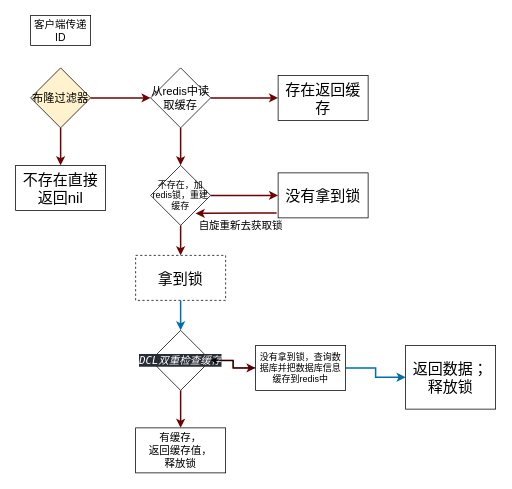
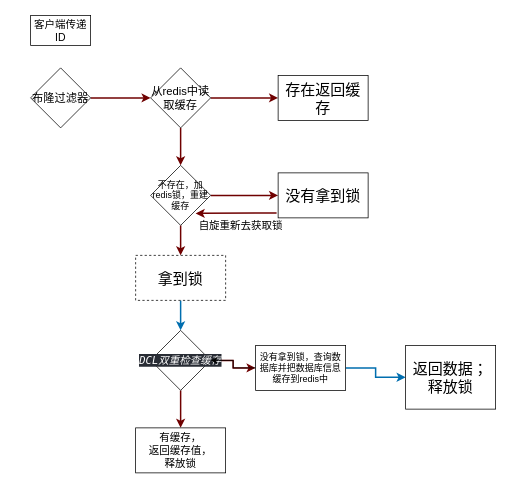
- <mxCell id="5" value="&lt;font style=&quot;font-size: 15px&quot;&gt;布隆过滤器&lt;/font&gt;" style="rhombus;whiteSpace=wrap;html=1;rounded=0;fillColor=#fff2cc;" parent="1" vertex="1"><mxGeometry x="40" y="90" width="80" height="80" as="geometry" /></mxCell>
+ <mxCell id="5" value="&lt;font style=&quot;font-size: 15px&quot;&gt;布隆过滤器&lt;/font&gt;" style="rhombus;whiteSpace=wrap;html=1;rounded=0;" parent="1" vertex="1"><mxGeometry x="40" y="90" width="80" height="80" as="geometry" /></mxCell>
- <mxCell id="3" value="" style="edgeStyle=orthogonalEdgeStyle;rounded=0;orthogonalLoop=1;jettySize=auto;html=1;fillColor=#a20025;strokeColor=#6F0000;strokeWidth=2;" parent="1" source="5" target="6" edge="1"><mxGeometry relative="1" as="geometry" /></mxCell>
- <mxCell id="6" value="&lt;font style=&quot;font-size: 20px&quot;&gt;不存在直接返回nil&lt;/font&gt;" style="whiteSpace=wrap;html=1;rounded=0;" parent="1" vertex="1"><mxGeometry x="20" y="220" width="120" height="60" as="geometry" /></mxCell>
